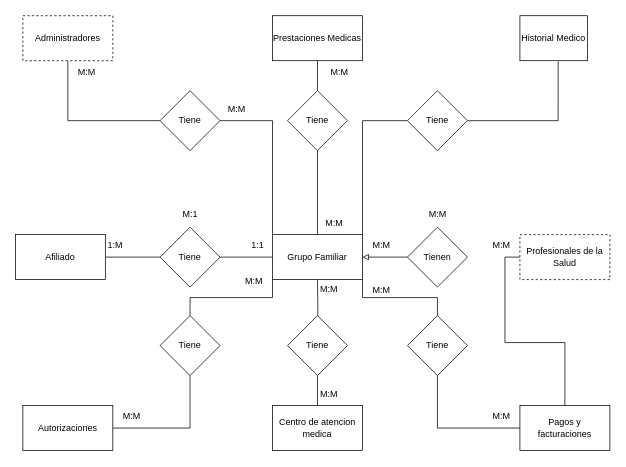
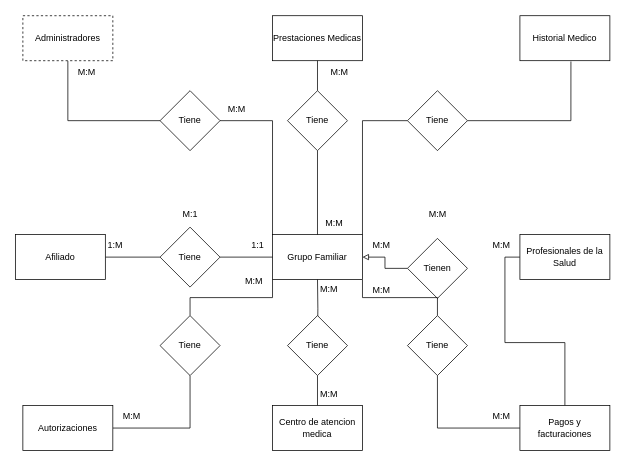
- <mxCell id="16" value="Historial Medico" style="rounded=0;whiteSpace=wrap;html=1;" vertex="1" parent="1"><mxGeometry x="693" y="20" width="90" height="60" as="geometry" /></mxCell>
+ <mxCell id="16" value="Historial Medico" style="rounded=0;whiteSpace=wrap;html=1;" vertex="1" parent="1"><mxGeometry x="693" y="20" width="120" height="60" as="geometry" /></mxCell>
- <mxCell id="23" value="Tienen" style="rhombus;whiteSpace=wrap;html=1;" vertex="1" parent="1"><mxGeometry x="543" y="302" width="80" height="80" as="geometry" /></mxCell>
+ <mxCell id="23" value="Tienen" style="rhombus;whiteSpace=wrap;html=1;" vertex="1" parent="1"><mxGeometry x="543" y="317" width="80" height="80" as="geometry" /></mxCell>
- <mxCell id="8" value="Profesionales de la Salud" style="rounded=0;whiteSpace=wrap;html=1;dashed=1;" vertex="1" parent="1"><mxGeometry x="693" y="312" width="120" height="60" as="geometry" /></mxCell>
+ <mxCell id="8" value="Profesionales de la Salud" style="rounded=0;whiteSpace=wrap;html=1;" vertex="1" parent="1"><mxGeometry x="693" y="312" width="120" height="60" as="geometry" /></mxCell>
